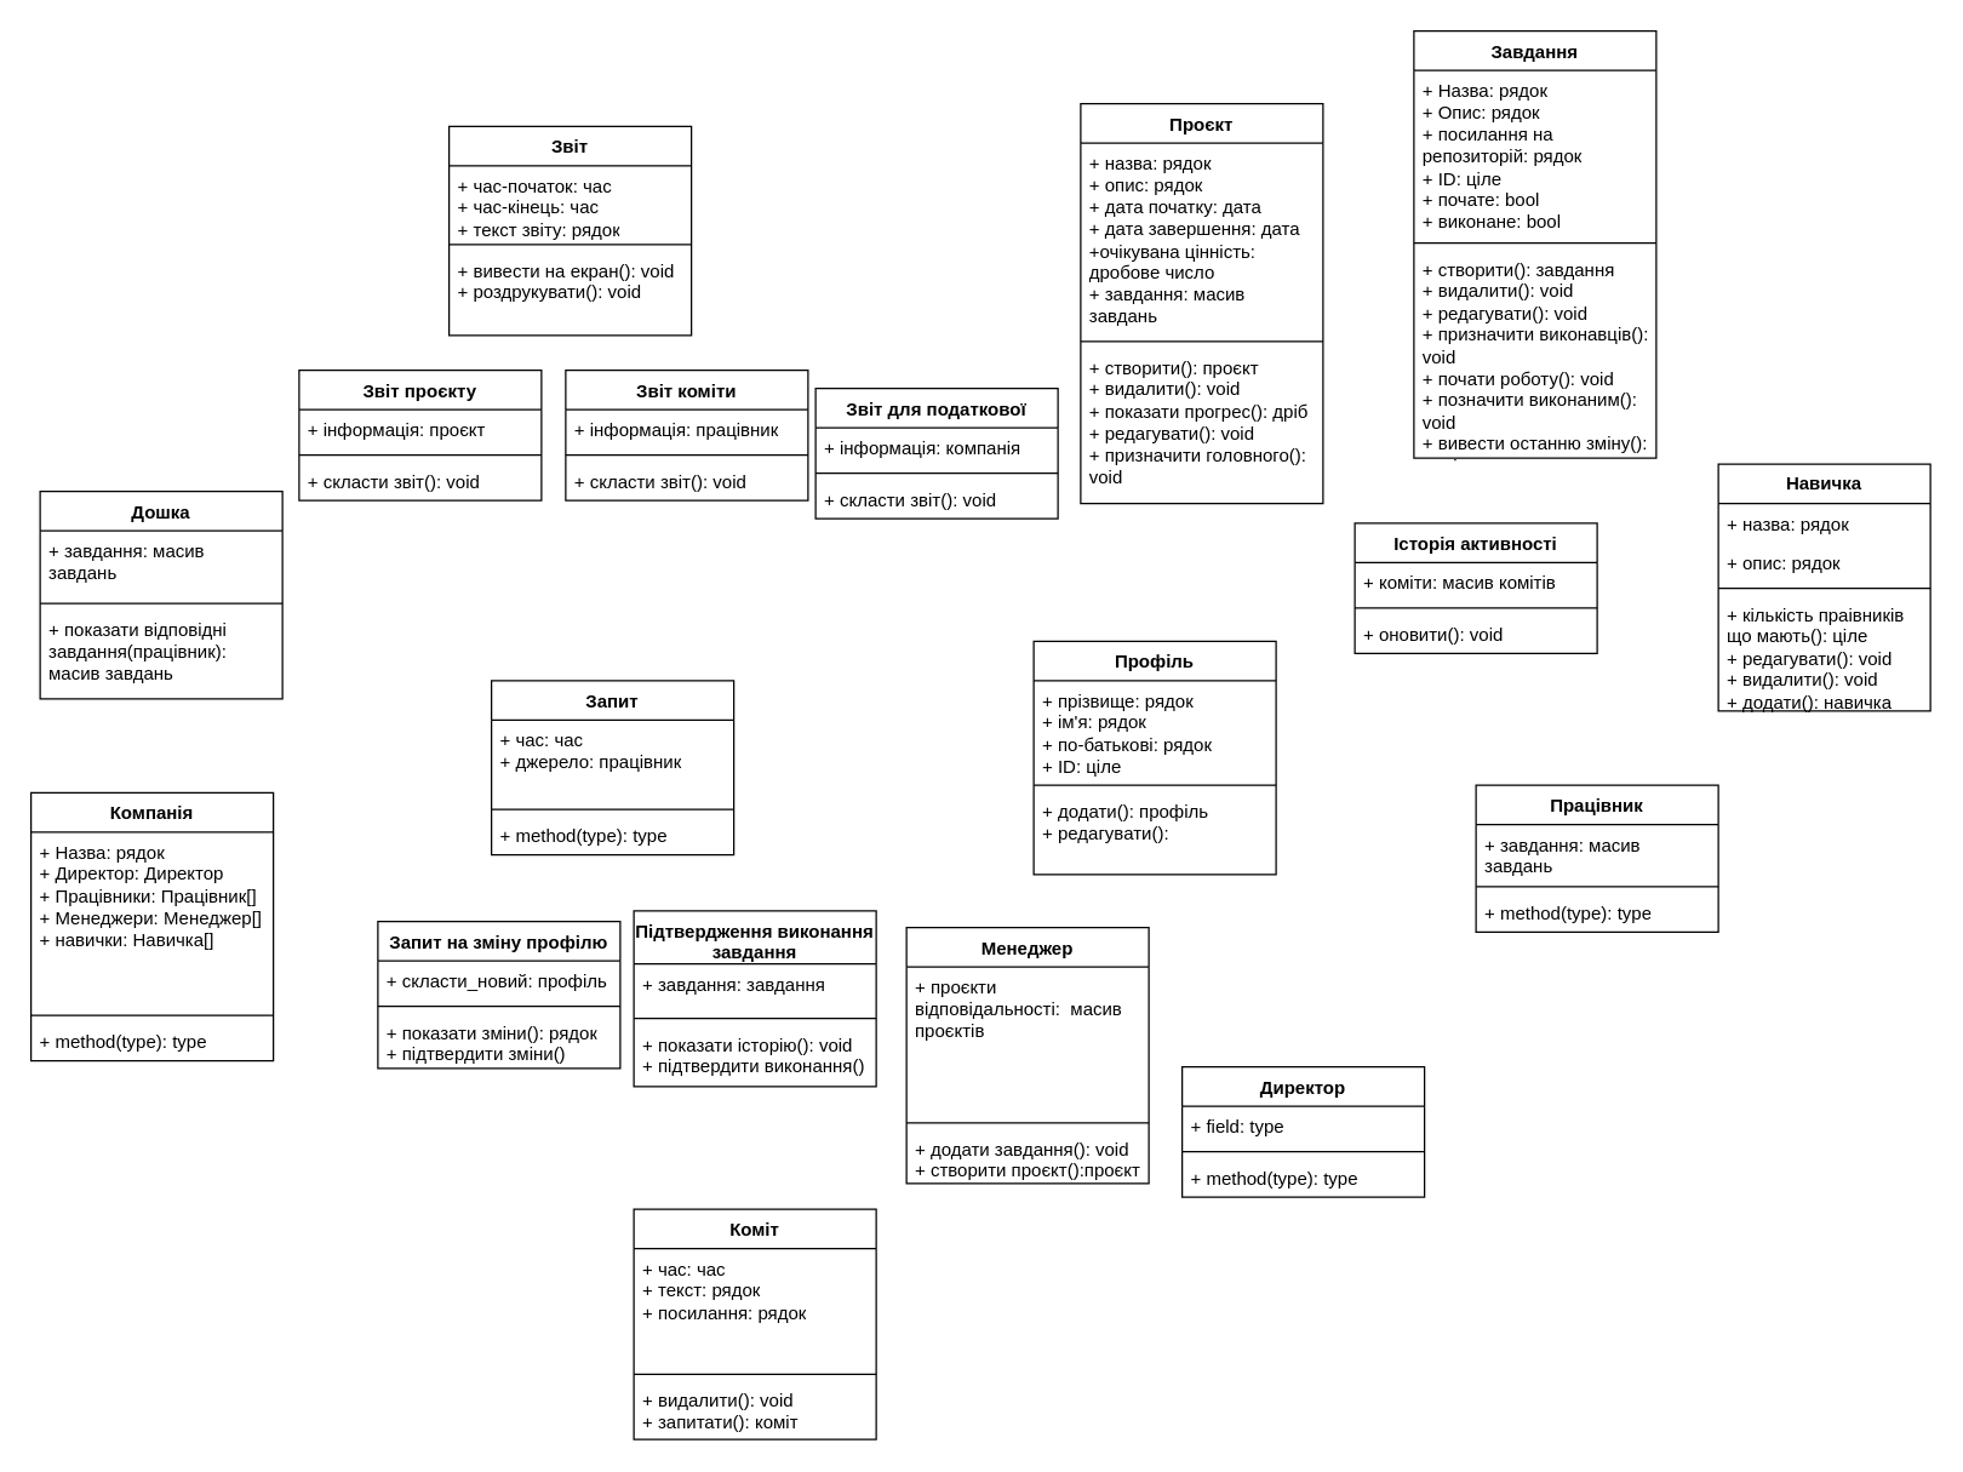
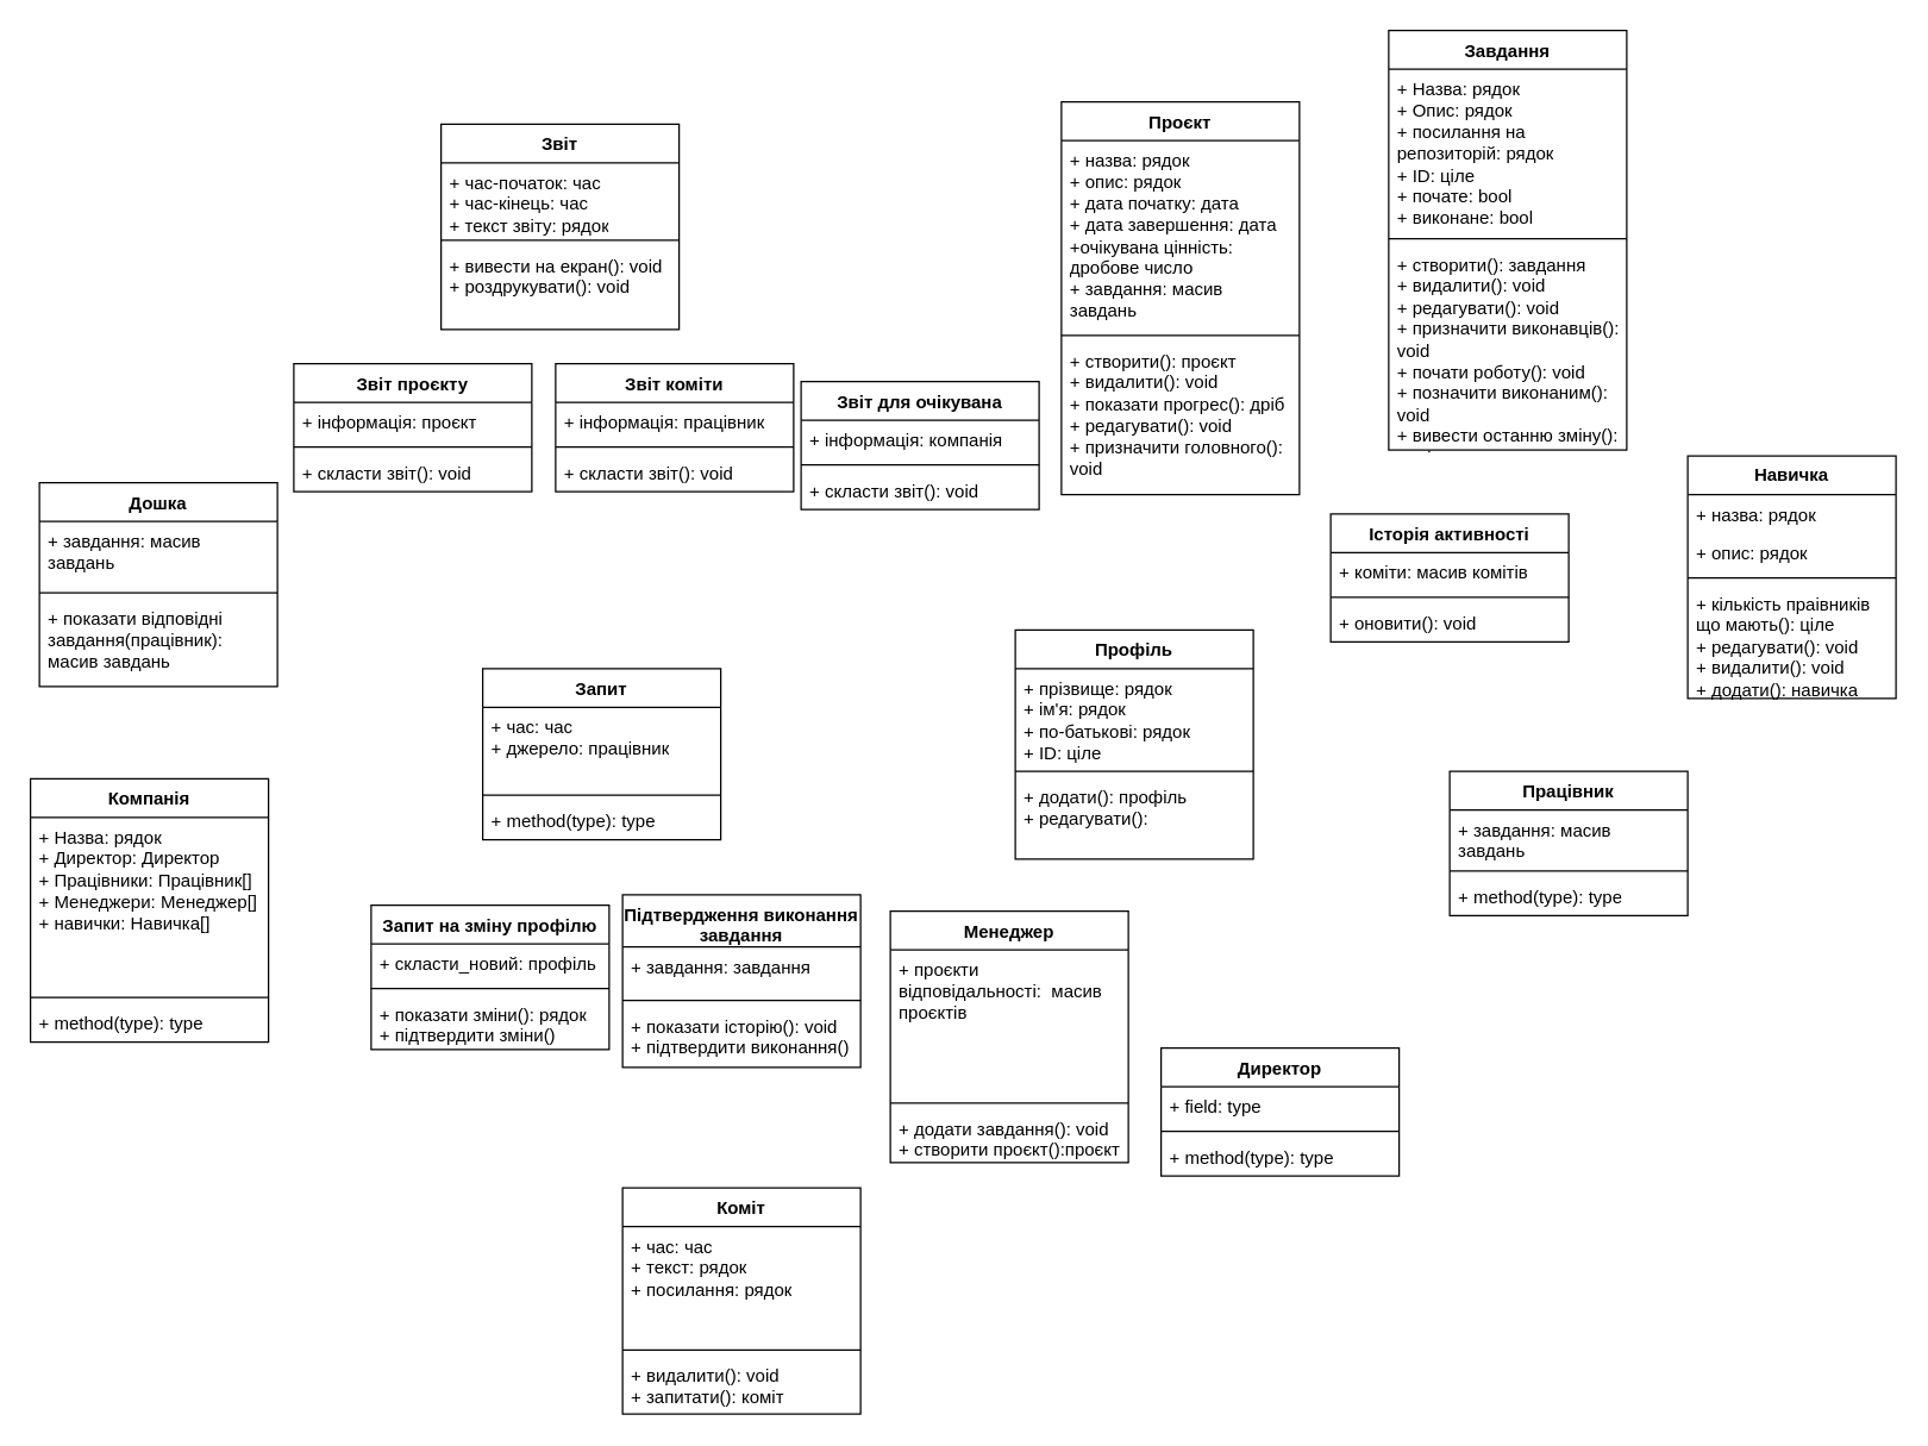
- <mxCell id="67" value="Звіт для податкової" style="swimlane;fontStyle=1;align=center;verticalAlign=top;childLayout=stackLayout;horizontal=1;startSize=26;horizontalStack=0;resizeParent=1;resizeParentMax=0;resizeLast=0;collapsible=1;marginBottom=0;whiteSpace=wrap;html=1;" vertex="1" parent="1"><mxGeometry x="538" y="256" width="160" height="86" as="geometry" /></mxCell>
+ <mxCell id="67" value="Звіт для очікувана" style="swimlane;fontStyle=1;align=center;verticalAlign=top;childLayout=stackLayout;horizontal=1;startSize=26;horizontalStack=0;resizeParent=1;resizeParentMax=0;resizeLast=0;collapsible=1;marginBottom=0;whiteSpace=wrap;html=1;" vertex="1" parent="1"><mxGeometry x="538" y="256" width="160" height="86" as="geometry" /></mxCell>
